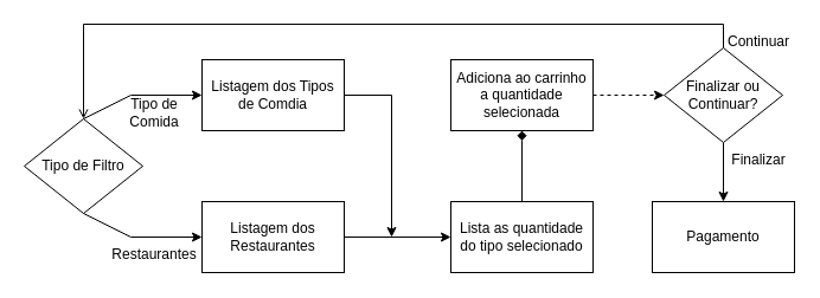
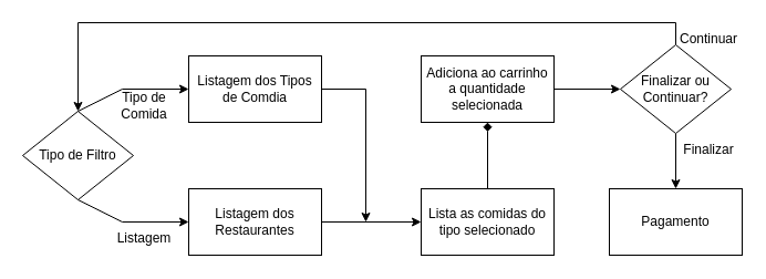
- <mxCell id="10" style="edgeStyle=orthogonalEdgeStyle;rounded=0;orthogonalLoop=1;jettySize=auto;html=1;exitX=1;exitY=0.5;exitDx=0;exitDy=0;entryX=0;entryY=0.5;entryDx=0;entryDy=0;dashed=1;" edge="1" parent="1" source="11" target="15"><mxGeometry relative="1" as="geometry" /></mxCell>
+ <mxCell id="10" style="edgeStyle=orthogonalEdgeStyle;rounded=0;orthogonalLoop=1;jettySize=auto;html=1;exitX=1;exitY=0.5;exitDx=0;exitDy=0;entryX=0;entryY=0.5;entryDx=0;entryDy=0;" edge="1" parent="1" source="11" target="15"><mxGeometry relative="1" as="geometry" /></mxCell>
- <mxCell id="13" style="edgeStyle=orthogonalEdgeStyle;rounded=0;orthogonalLoop=1;jettySize=auto;html=1;exitX=0.5;exitY=0;exitDx=0;exitDy=0;entryX=0.5;entryY=0;entryDx=0;entryDy=0;endArrow=open;" edge="1" parent="1" source="15" target="4"><mxGeometry relative="1" as="geometry" /></mxCell>
+ <mxCell id="13" style="edgeStyle=orthogonalEdgeStyle;rounded=0;orthogonalLoop=1;jettySize=auto;html=1;exitX=0.5;exitY=0;exitDx=0;exitDy=0;entryX=0.5;entryY=0;entryDx=0;entryDy=0;" edge="1" parent="1" source="15" target="4"><mxGeometry relative="1" as="geometry" /></mxCell>
- <mxCell id="7" value="Lista as quantidade do tipo selecionado" style="rounded=0;whiteSpace=wrap;html=1;" vertex="1" parent="1"><mxGeometry x="380" y="170" width="120" height="60" as="geometry" /></mxCell>
+ <mxCell id="7" value="Lista as comidas do tipo selecionado" style="rounded=0;whiteSpace=wrap;html=1;" vertex="1" parent="1"><mxGeometry x="380" y="170" width="120" height="60" as="geometry" /></mxCell>
- <mxCell id="20" value="Restaurantes" style="text;html=1;strokeColor=none;fillColor=none;align=center;verticalAlign=middle;whiteSpace=wrap;rounded=0;" vertex="1" parent="1"><mxGeometry x="100" y="200" width="60" height="30" as="geometry" /></mxCell>
+ <mxCell id="20" value="Listagem" style="text;html=1;strokeColor=none;fillColor=none;align=center;verticalAlign=middle;whiteSpace=wrap;rounded=0;" vertex="1" parent="1"><mxGeometry x="100" y="200" width="60" height="30" as="geometry" /></mxCell>
